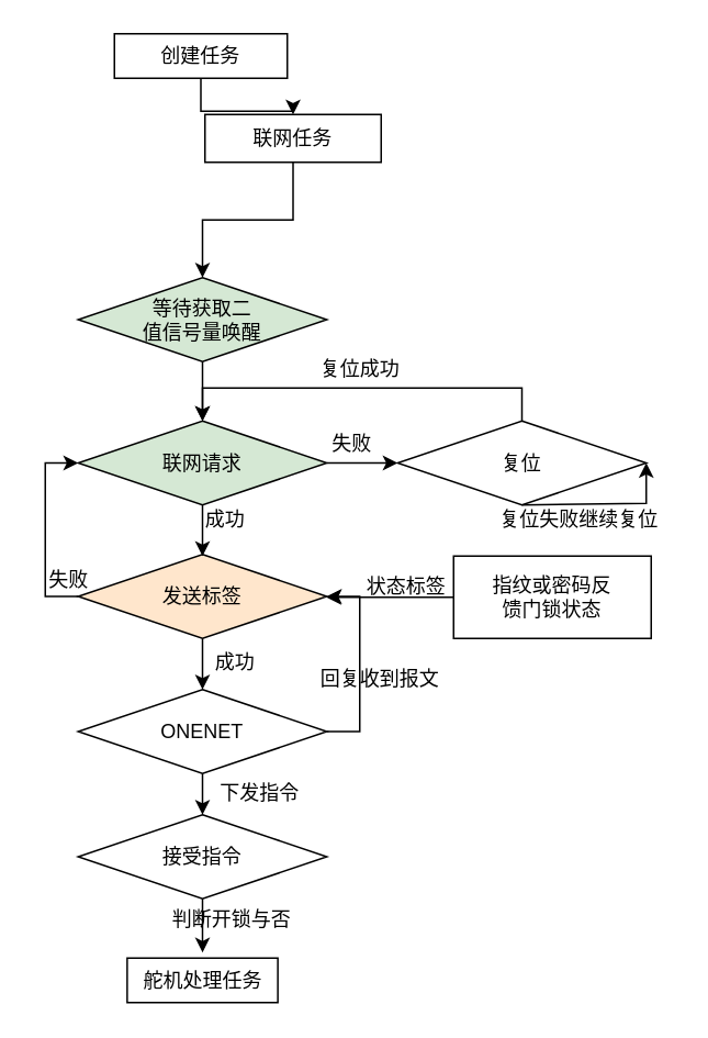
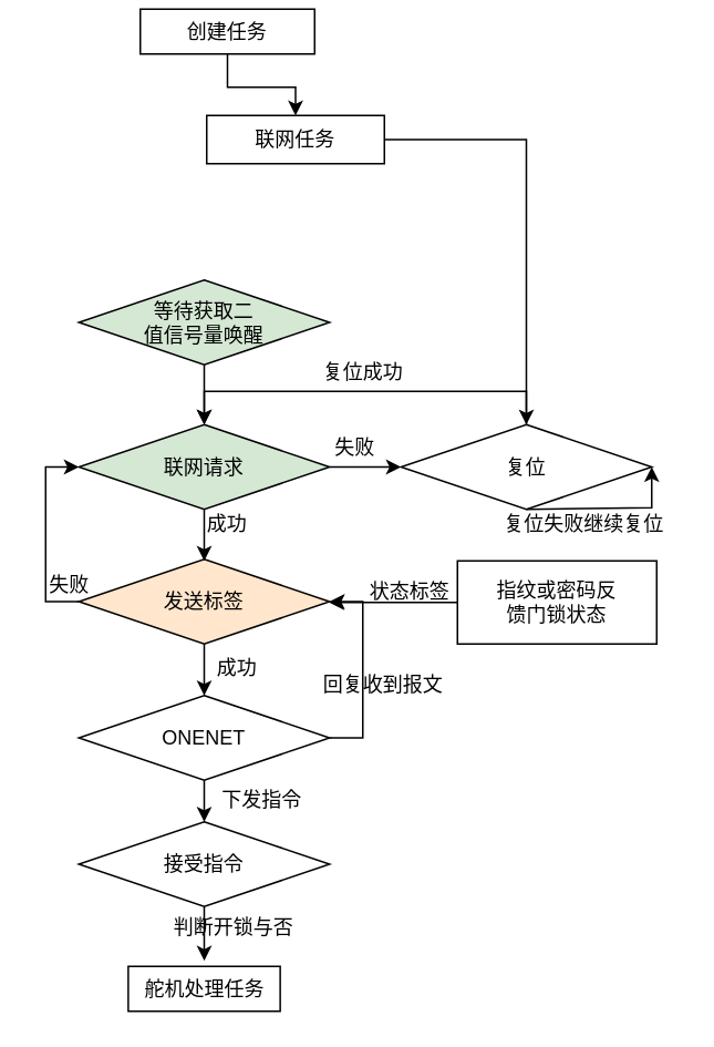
- <mxCell id="3" value="创建任务" style="rounded=0;whiteSpace=wrap;html=1;" vertex="1" parent="1"><mxGeometry x="69" y="20" width="105" height="27" as="geometry" /></mxCell>
+ <mxCell id="3" value="创建任务" style="rounded=0;whiteSpace=wrap;html=1;" vertex="1" parent="1"><mxGeometry x="84" y="5" width="105" height="27" as="geometry" /></mxCell>
- <mxCell id="4" style="edgeStyle=orthogonalEdgeStyle;rounded=0;orthogonalLoop=1;jettySize=auto;html=1;entryX=0.5;entryY=0;entryDx=0;entryDy=0;" edge="1" parent="1" source="5" target="7"><mxGeometry relative="1" as="geometry" /></mxCell>
+ <mxCell id="4" style="edgeStyle=orthogonalEdgeStyle;rounded=0;orthogonalLoop=1;jettySize=auto;html=1;" edge="1" parent="1" source="5" target="17"><mxGeometry relative="1" as="geometry" /></mxCell>
